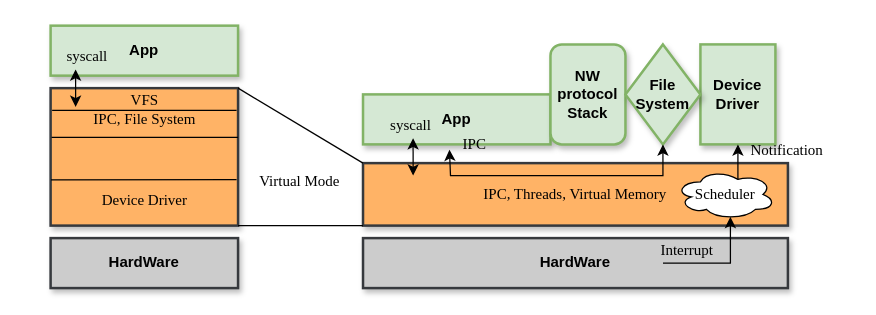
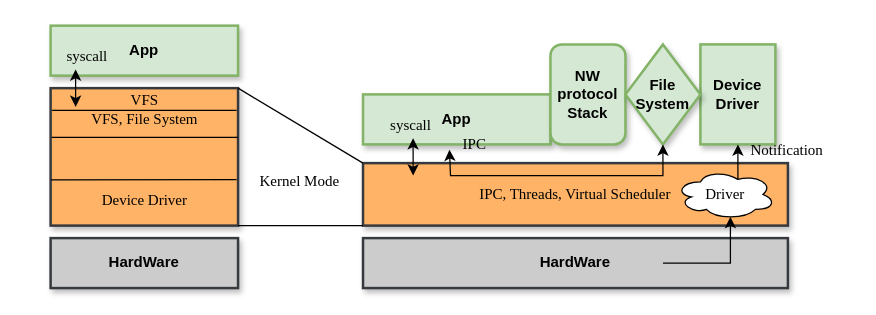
- <mxCell id="8" value="&lt;font style=&quot;font-size: 12px;&quot; face=&quot;Times New Roman&quot;&gt;IPC, File System&lt;/font&gt;" style="text;strokeColor=none;align=center;fillColor=none;html=1;verticalAlign=middle;whiteSpace=wrap;rounded=0;strokeWidth=1;container=0;" vertex="1" parent="1"><mxGeometry x="65.58" y="85" width="98.83" height="20" as="geometry" /></mxCell>
+ <mxCell id="8" value="&lt;font style=&quot;font-size: 12px;&quot; face=&quot;Times New Roman&quot;&gt;VFS, File System&lt;/font&gt;" style="text;strokeColor=none;align=center;fillColor=none;html=1;verticalAlign=middle;whiteSpace=wrap;rounded=0;strokeWidth=1;container=0;" vertex="1" parent="1"><mxGeometry x="65.58" y="85" width="98.83" height="20" as="geometry" /></mxCell>
- <mxCell id="19" value="&lt;font style=&quot;font-size: 12px;&quot; face=&quot;Times New Roman&quot;&gt;Virtual Mode&lt;/font&gt;" style="text;strokeColor=none;align=center;fillColor=none;html=1;verticalAlign=middle;whiteSpace=wrap;rounded=0;strokeWidth=1;container=0;" vertex="1" parent="1"><mxGeometry x="190" y="135" width="98.83" height="20" as="geometry" /></mxCell>
+ <mxCell id="19" value="&lt;font style=&quot;font-size: 12px;&quot; face=&quot;Times New Roman&quot;&gt;Kernel Mode&lt;/font&gt;" style="text;strokeColor=none;align=center;fillColor=none;html=1;verticalAlign=middle;whiteSpace=wrap;rounded=0;strokeWidth=1;container=0;" vertex="1" parent="1"><mxGeometry x="190" y="135" width="98.83" height="20" as="geometry" /></mxCell>
- <mxCell id="11" value="&lt;font face=&quot;Times New Roman&quot;&gt;IPC, Threads, Virtual Memory&lt;/font&gt;" style="rounded=0;whiteSpace=wrap;html=1;fillColor=#FFB366;strokeColor=#36393d;strokeWidth=2;container=0;shadow=1;" vertex="1" parent="1"><mxGeometry x="290" y="130" width="340" height="50" as="geometry" /></mxCell>
+ <mxCell id="11" value="&lt;font face=&quot;Times New Roman&quot;&gt;IPC, Threads, Virtual Scheduler&lt;/font&gt;" style="rounded=0;whiteSpace=wrap;html=1;fillColor=#FFB366;strokeColor=#36393d;strokeWidth=2;container=0;shadow=1;" vertex="1" parent="1"><mxGeometry x="290" y="130" width="340" height="50" as="geometry" /></mxCell>
- <mxCell id="24" value="&lt;font face=&quot;Times New Roman&quot;&gt;Scheduler&lt;/font&gt;" style="ellipse;shape=cloud;whiteSpace=wrap;html=1;" vertex="1" parent="1"><mxGeometry x="540" y="135" width="80" height="40" as="geometry" /></mxCell>
+ <mxCell id="24" value="&lt;font face=&quot;Times New Roman&quot;&gt;Driver&lt;/font&gt;" style="ellipse;shape=cloud;whiteSpace=wrap;html=1;" vertex="1" parent="1"><mxGeometry x="540" y="135" width="80" height="40" as="geometry" /></mxCell>
- <mxCell id="26" value="&lt;font style=&quot;font-size: 12px;&quot; face=&quot;Times New Roman&quot;&gt;Interrupt&lt;/font&gt;" style="text;strokeColor=none;align=center;fillColor=none;html=1;verticalAlign=middle;whiteSpace=wrap;rounded=0;strokeWidth=1;container=0;" vertex="1" parent="1"><mxGeometry x="500" y="190" width="98.83" height="20" as="geometry" /></mxCell>
